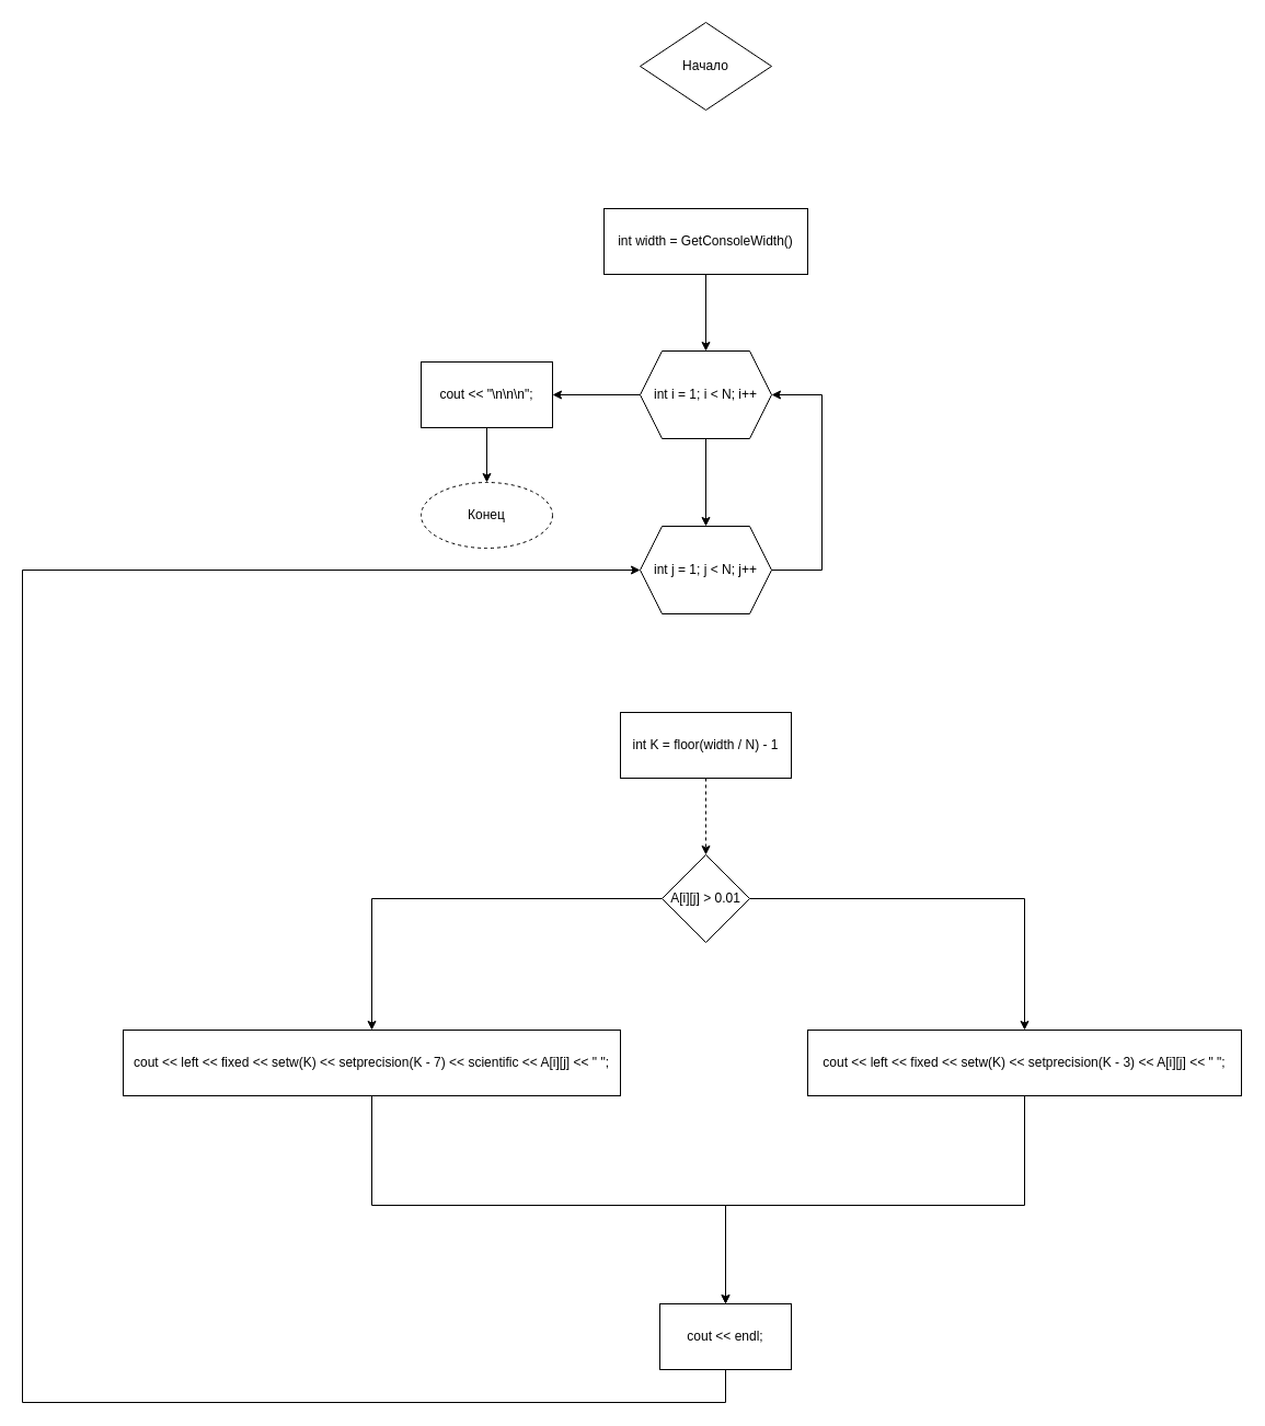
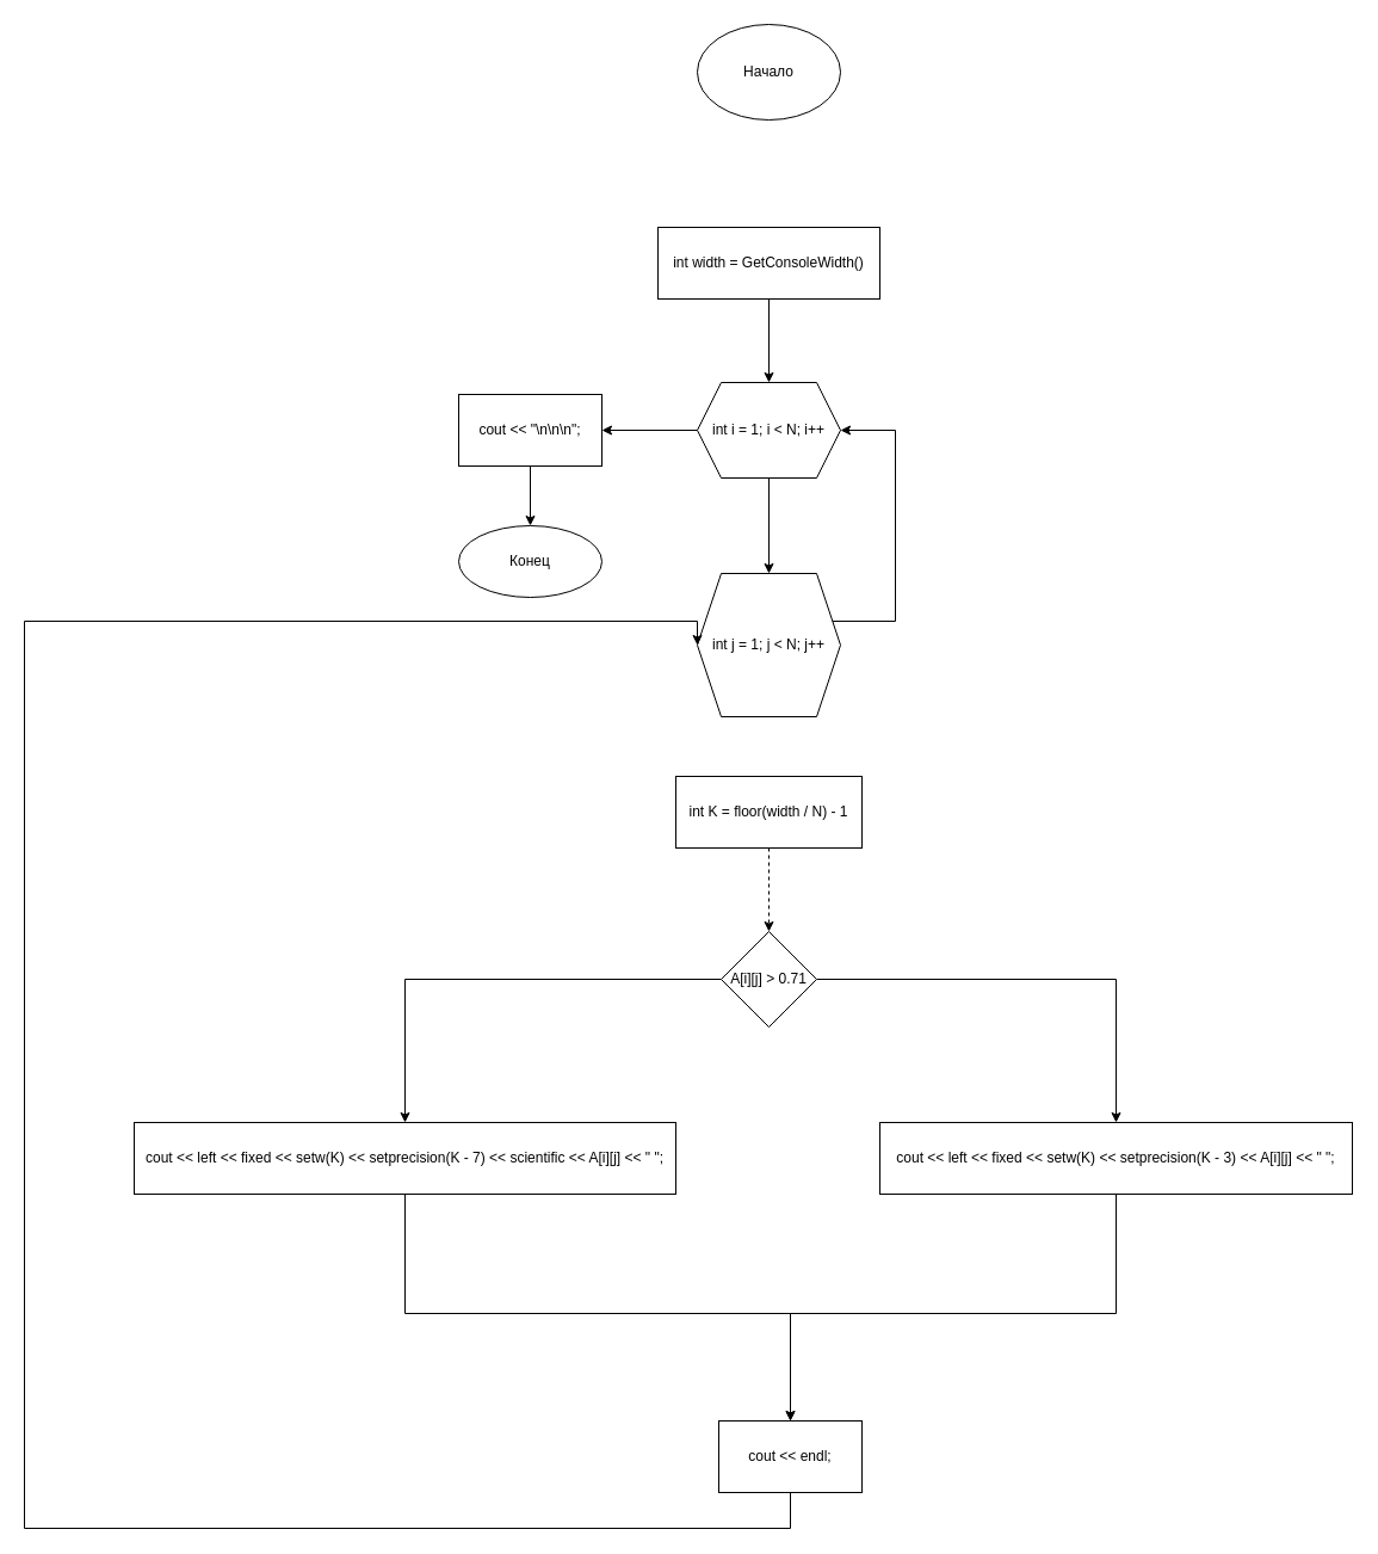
- <mxCell id="2" value="Начало" style="rhombus;whiteSpace=wrap;html=1;" parent="1" vertex="1"><mxGeometry x="584" y="20" width="120" height="80" as="geometry" /></mxCell>
+ <mxCell id="2" value="Начало" style="ellipse;whiteSpace=wrap;html=1;" parent="1" vertex="1"><mxGeometry x="584" y="20" width="120" height="80" as="geometry" /></mxCell>
- <mxCell id="23" value="Конец" style="ellipse;whiteSpace=wrap;html=1;dashed=1;" parent="1" vertex="1"><mxGeometry x="384" y="440" width="120" height="60" as="geometry" /></mxCell>
+ <mxCell id="23" value="Конец" style="ellipse;whiteSpace=wrap;html=1;" parent="1" vertex="1"><mxGeometry x="384" y="440" width="120" height="60" as="geometry" /></mxCell>
- <mxCell id="9" value="int j = 1; j &lt; N; j++" style="shape=hexagon;perimeter=hexagonPerimeter2;whiteSpace=wrap;html=1;fixedSize=1;" parent="1" vertex="1"><mxGeometry x="584" y="480" width="120" height="80" as="geometry" /></mxCell>
+ <mxCell id="9" value="int j = 1; j &lt; N; j++" style="shape=hexagon;perimeter=hexagonPerimeter2;whiteSpace=wrap;html=1;fixedSize=1;" parent="1" vertex="1"><mxGeometry x="584" y="480" width="120" height="120" as="geometry" /></mxCell>
- <mxCell id="14" value="A[i][j] &gt; 0.01" style="rhombus;whiteSpace=wrap;html=1;" parent="1" vertex="1"><mxGeometry x="604" y="780" width="80" height="80" as="geometry" /></mxCell>
+ <mxCell id="14" value="A[i][j] &gt; 0.71" style="rhombus;whiteSpace=wrap;html=1;" parent="1" vertex="1"><mxGeometry x="604" y="780" width="80" height="80" as="geometry" /></mxCell>
